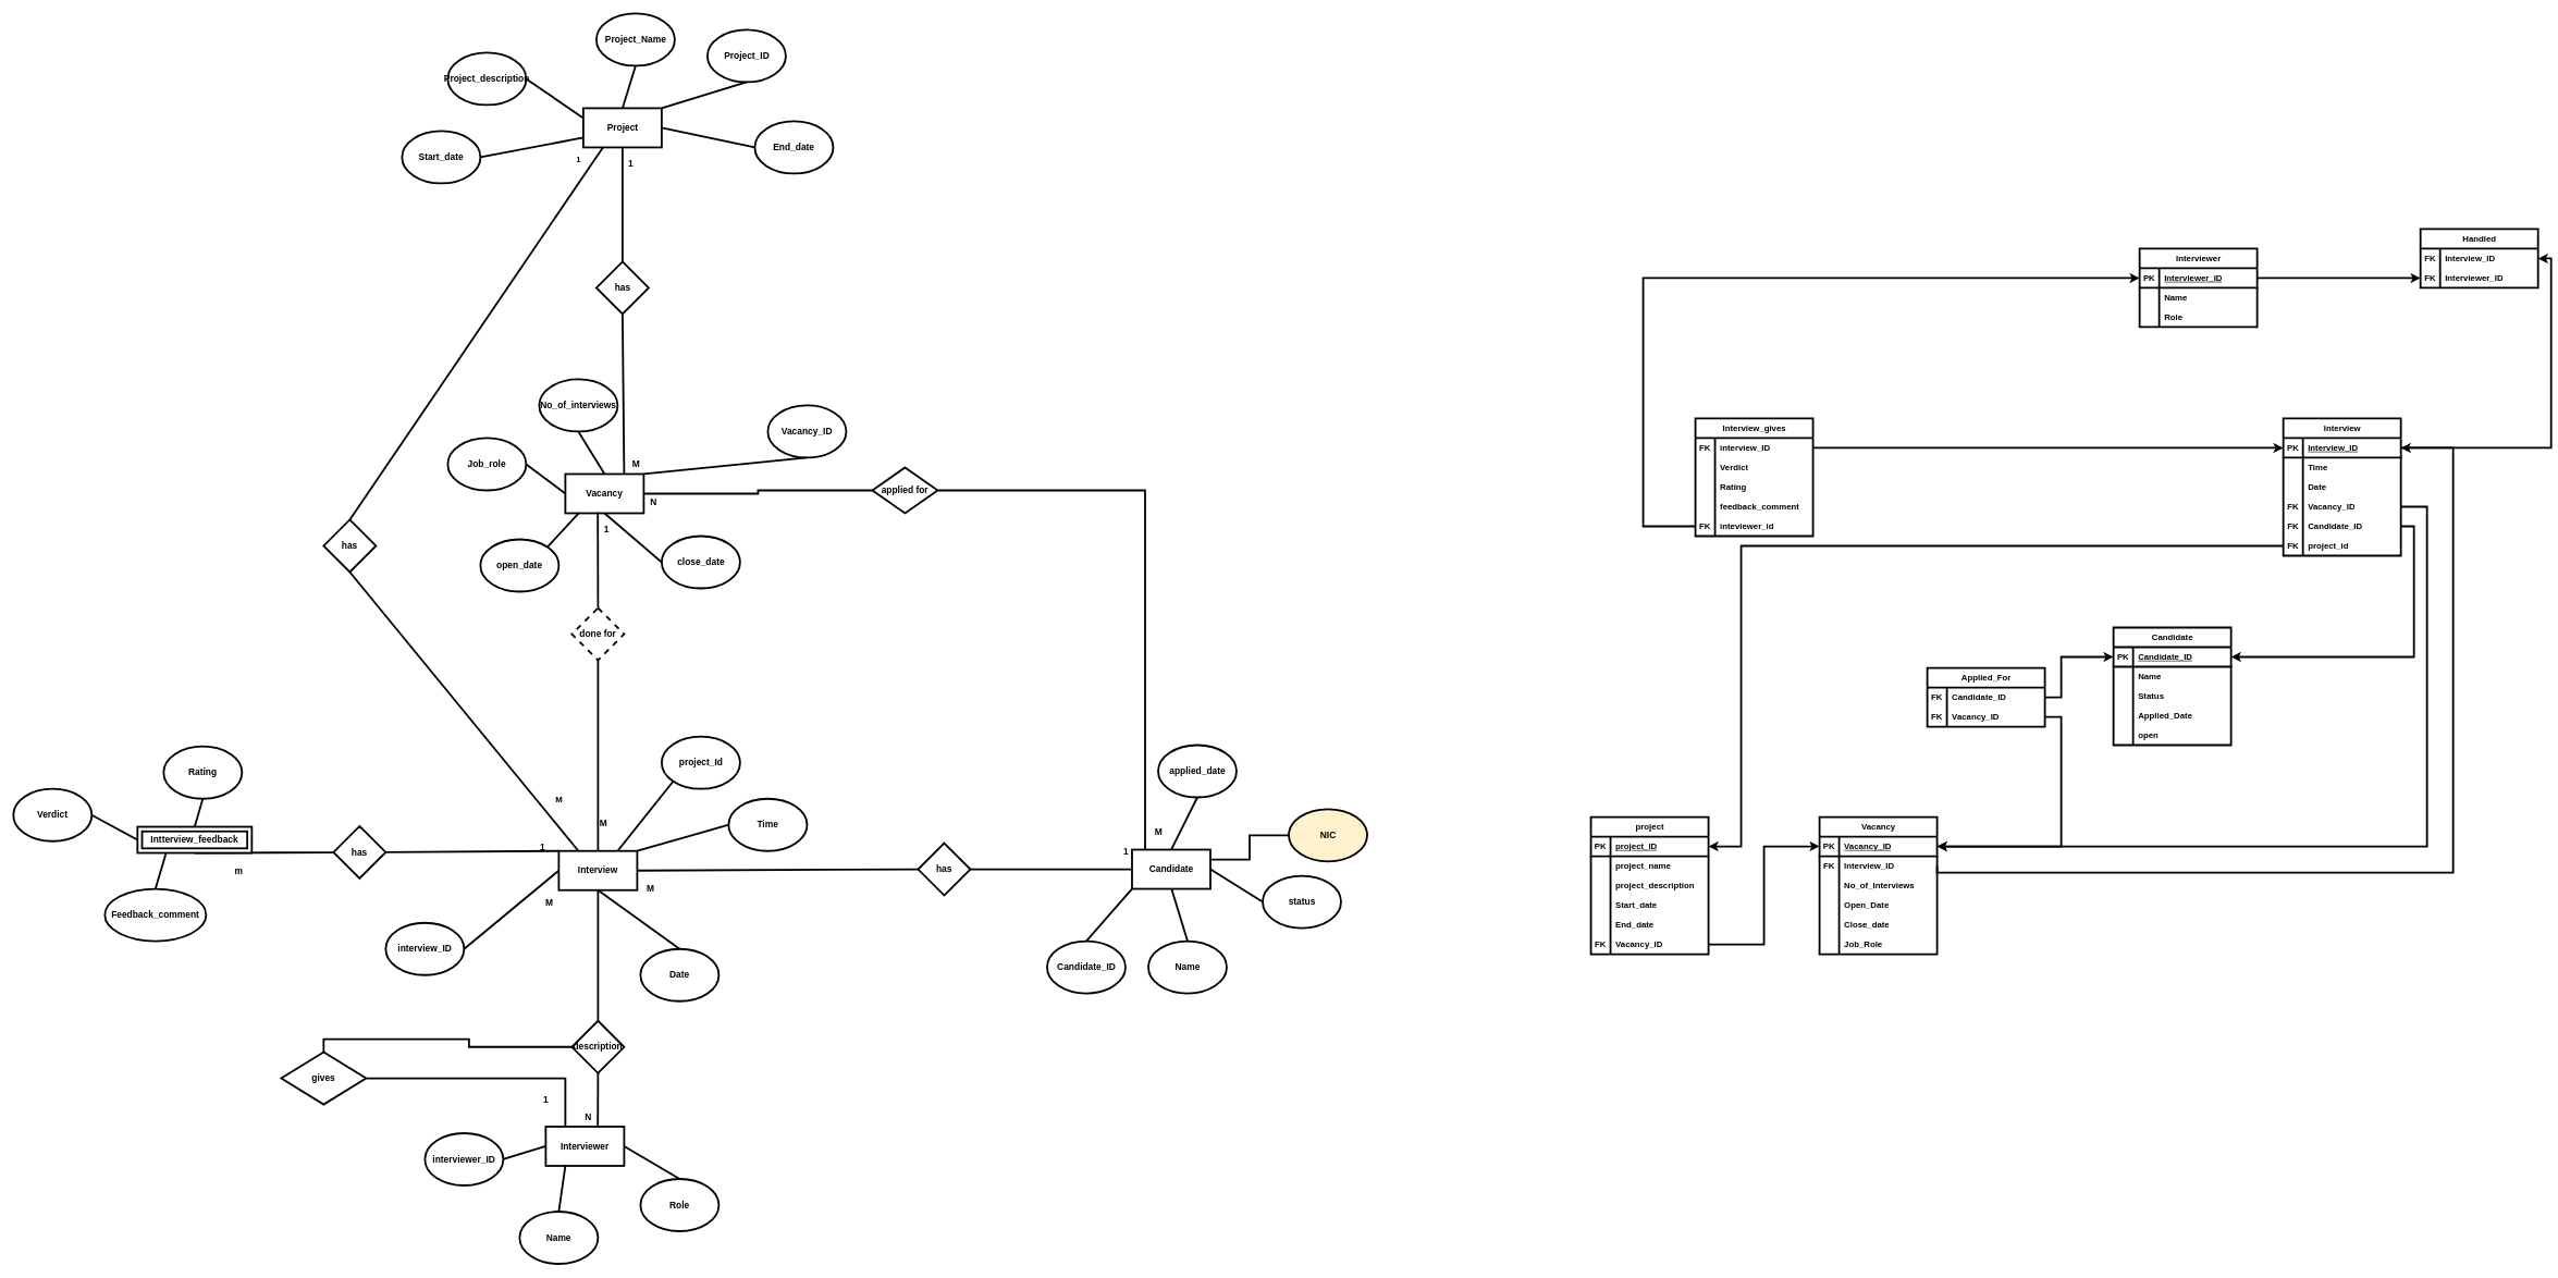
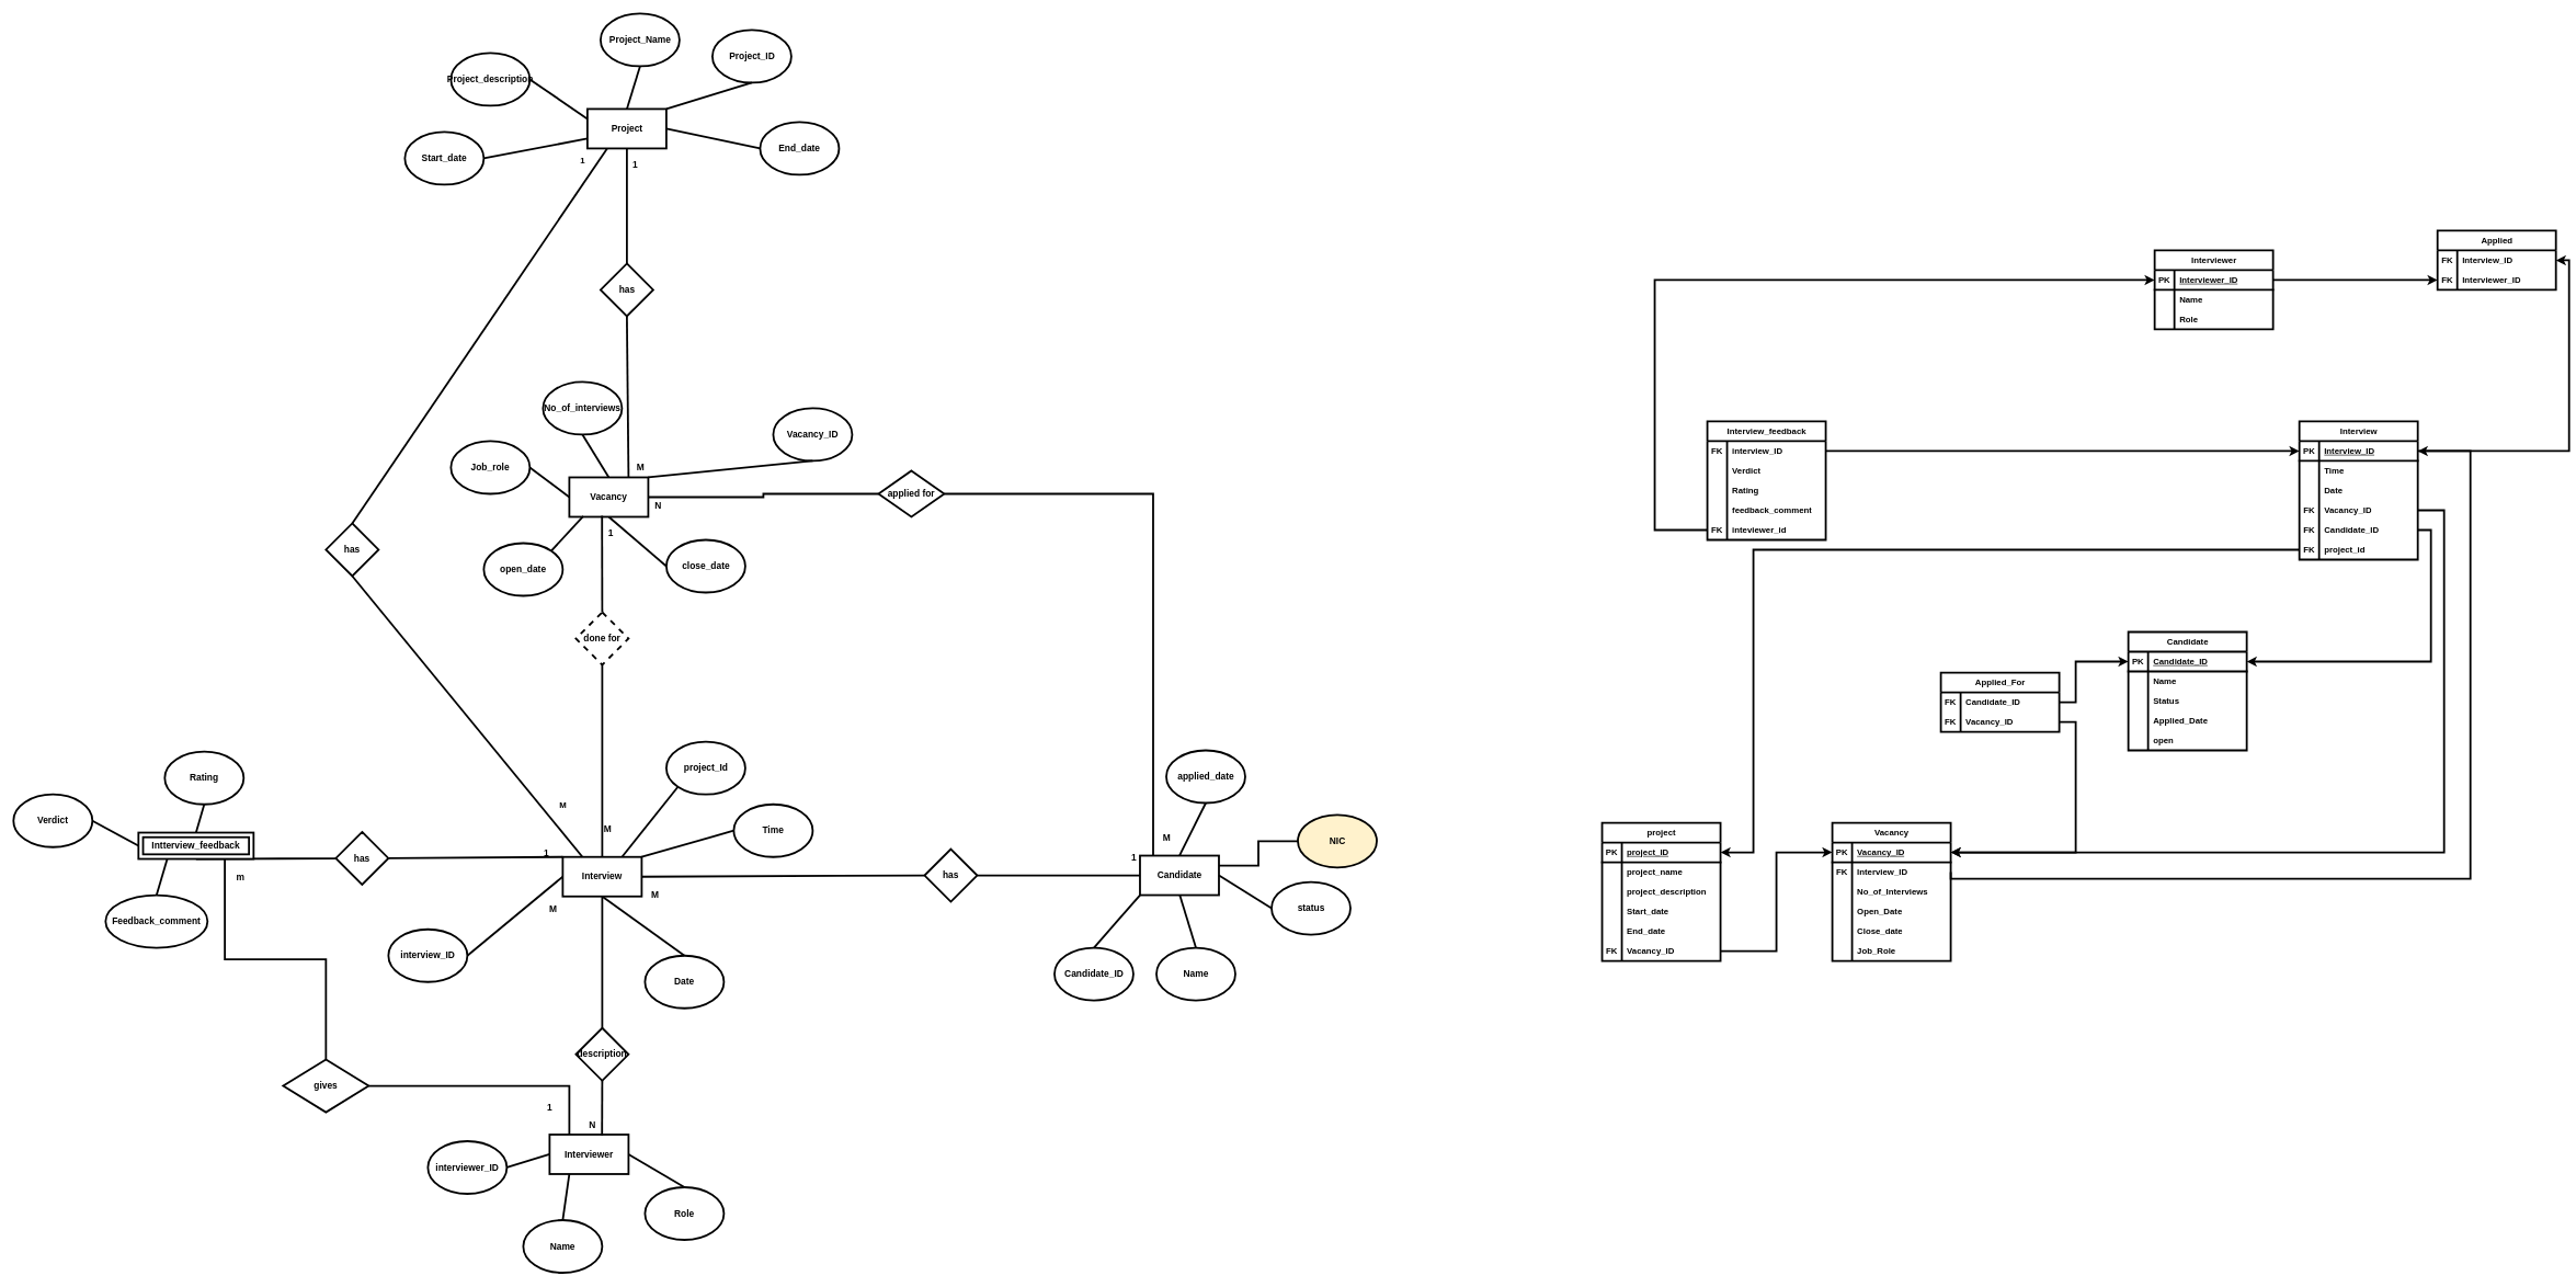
- <mxCell id="180" value="Handled" style="shape=table;startSize=30;container=1;collapsible=1;childLayout=tableLayout;fixedRows=1;rowLines=0;fontStyle=1;align=center;resizeLast=1;html=1;strokeWidth=3;fontSize=13;" parent="1" vertex="1"><mxGeometry x="3705" y="350" width="180" height="90" as="geometry" /></mxCell>
+ <mxCell id="180" value="Applied" style="shape=table;startSize=30;container=1;collapsible=1;childLayout=tableLayout;fixedRows=1;rowLines=0;fontStyle=1;align=center;resizeLast=1;html=1;strokeWidth=3;fontSize=13;" parent="1" vertex="1"><mxGeometry x="3705" y="350" width="180" height="90" as="geometry" /></mxCell>
- <mxCell id="143" value="Interview_gives" style="shape=table;startSize=30;container=1;collapsible=1;childLayout=tableLayout;fixedRows=1;rowLines=0;fontStyle=1;align=center;resizeLast=1;html=1;strokeWidth=3;fontSize=13;" parent="1" vertex="1"><mxGeometry x="2595" y="640" width="180" height="180" as="geometry" /></mxCell>
+ <mxCell id="143" value="Interview_feedback" style="shape=table;startSize=30;container=1;collapsible=1;childLayout=tableLayout;fixedRows=1;rowLines=0;fontStyle=1;align=center;resizeLast=1;html=1;strokeWidth=3;fontSize=13;" parent="1" vertex="1"><mxGeometry x="2595" y="640" width="180" height="180" as="geometry" /></mxCell>
- <mxCell id="216" style="edgeStyle=orthogonalEdgeStyle;rounded=0;orthogonalLoop=1;jettySize=auto;html=1;exitX=0.5;exitY=0;exitDx=0;exitDy=0;strokeWidth=3;endArrow=none;endFill=0;" edge="1" parent="1" source="218" target="31"><mxGeometry relative="1" as="geometry" /></mxCell>
+ <mxCell id="216" style="edgeStyle=orthogonalEdgeStyle;rounded=0;orthogonalLoop=1;jettySize=auto;html=1;exitX=0.5;exitY=0;exitDx=0;exitDy=0;entryX=0.75;entryY=1;entryDx=0;entryDy=0;strokeWidth=3;endArrow=none;endFill=0;" edge="1" parent="1" source="218" target="78"><mxGeometry relative="1" as="geometry" /></mxCell>
